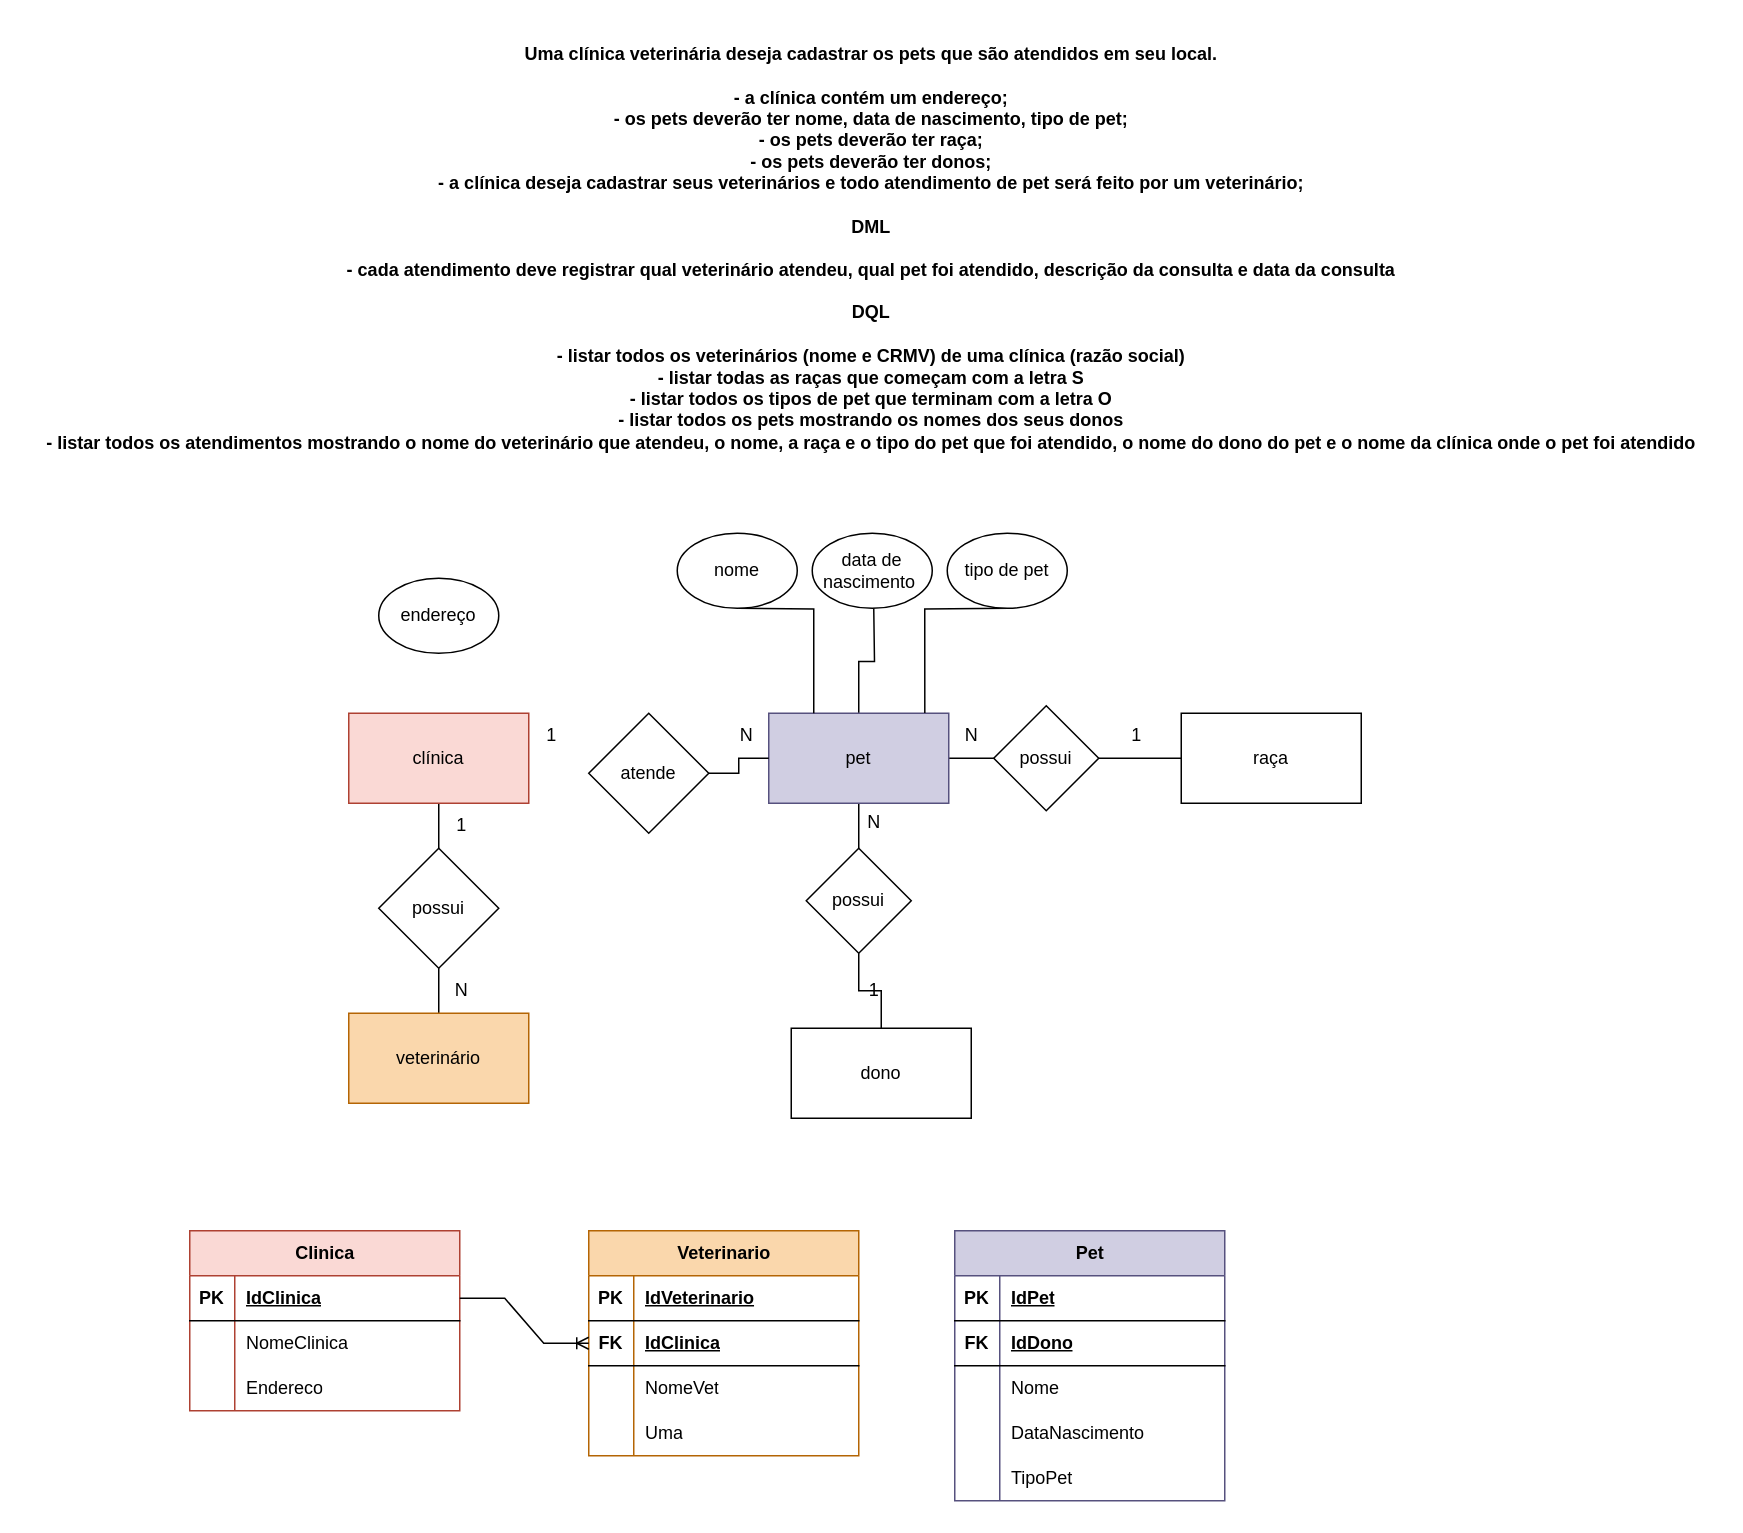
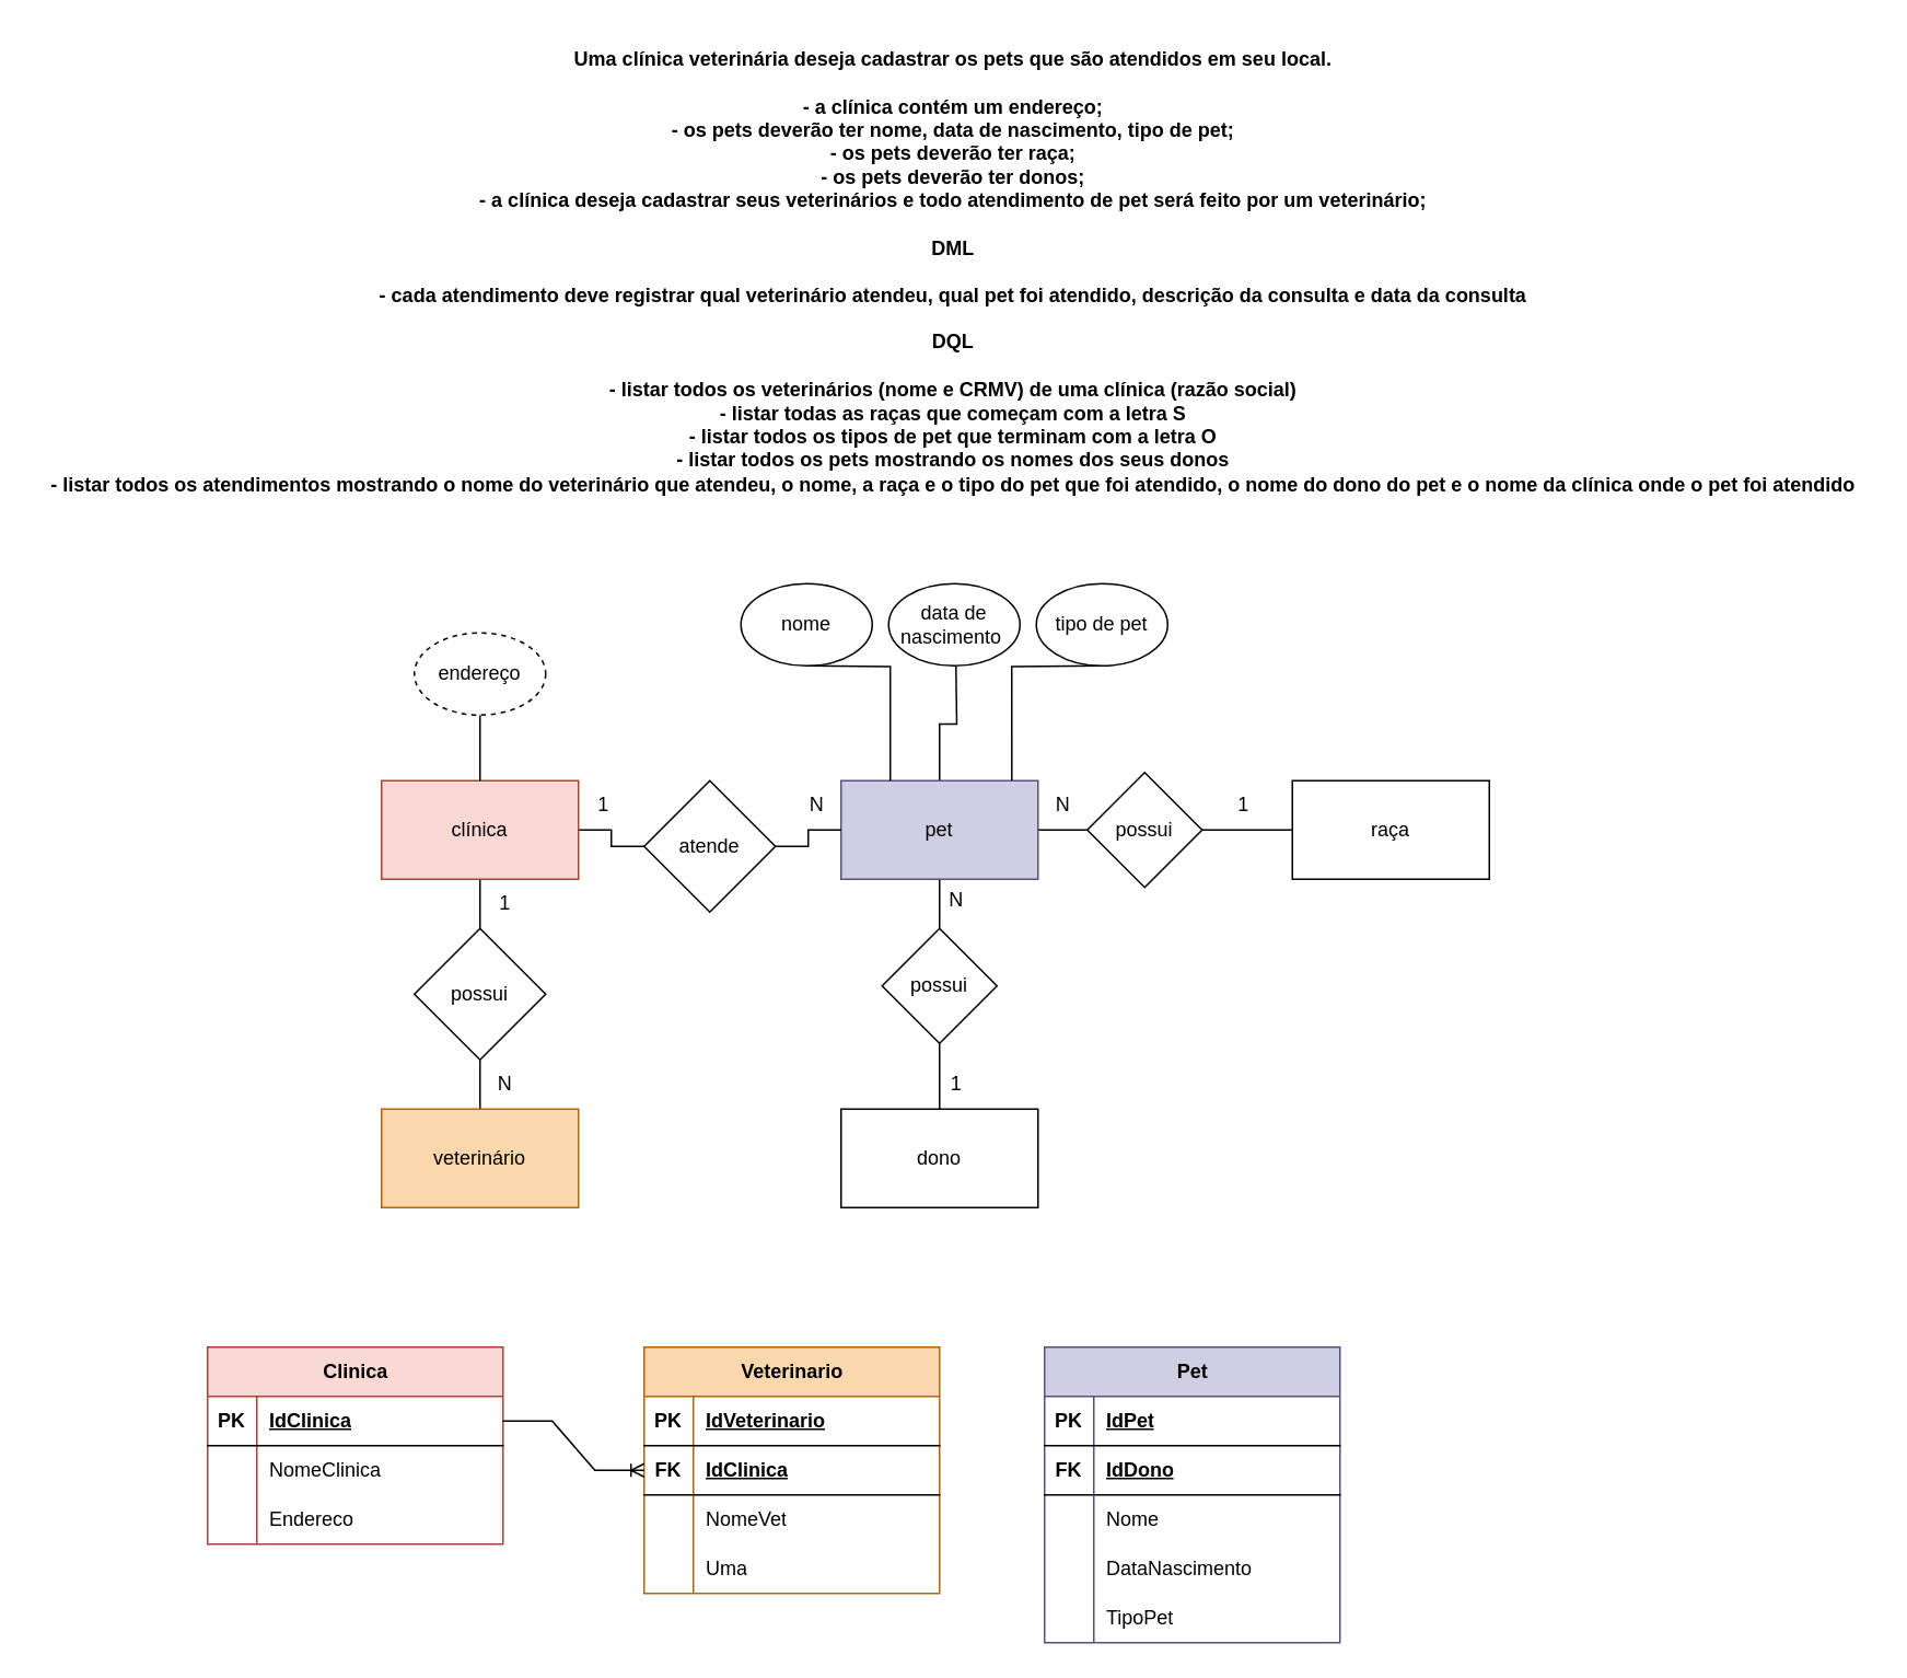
- <mxCell id="7" value="endereço" style="ellipse;whiteSpace=wrap;html=1;" parent="1" vertex="1"><mxGeometry x="252" y="385" width="80" height="50" as="geometry" /></mxCell>
+ <mxCell id="7" value="endereço" style="ellipse;whiteSpace=wrap;html=1;dashed=1;" parent="1" vertex="1"><mxGeometry x="252" y="385" width="80" height="50" as="geometry" /></mxCell>
+ <mxCell id="6" value="" style="edgeStyle=orthogonalEdgeStyle;rounded=0;orthogonalLoop=1;jettySize=auto;html=1;endArrow=none;endFill=0;" parent="1" source="7" target="5" edge="1"><mxGeometry relative="1" as="geometry" /></mxCell>
+ <mxCell id="3" value="" style="edgeStyle=orthogonalEdgeStyle;rounded=0;orthogonalLoop=1;jettySize=auto;html=1;endArrow=none;endFill=0;" parent="1" source="5" target="13" edge="1"><mxGeometry relative="1" as="geometry" /></mxCell>
- <mxCell id="33" value="dono" style="rounded=0;whiteSpace=wrap;html=1;" parent="1" vertex="1"><mxGeometry x="527" y="685" width="120" height="60" as="geometry" /></mxCell>
+ <mxCell id="33" value="dono" style="rounded=0;whiteSpace=wrap;html=1;" parent="1" vertex="1"><mxGeometry x="512" y="675" width="120" height="60" as="geometry" /></mxCell>
